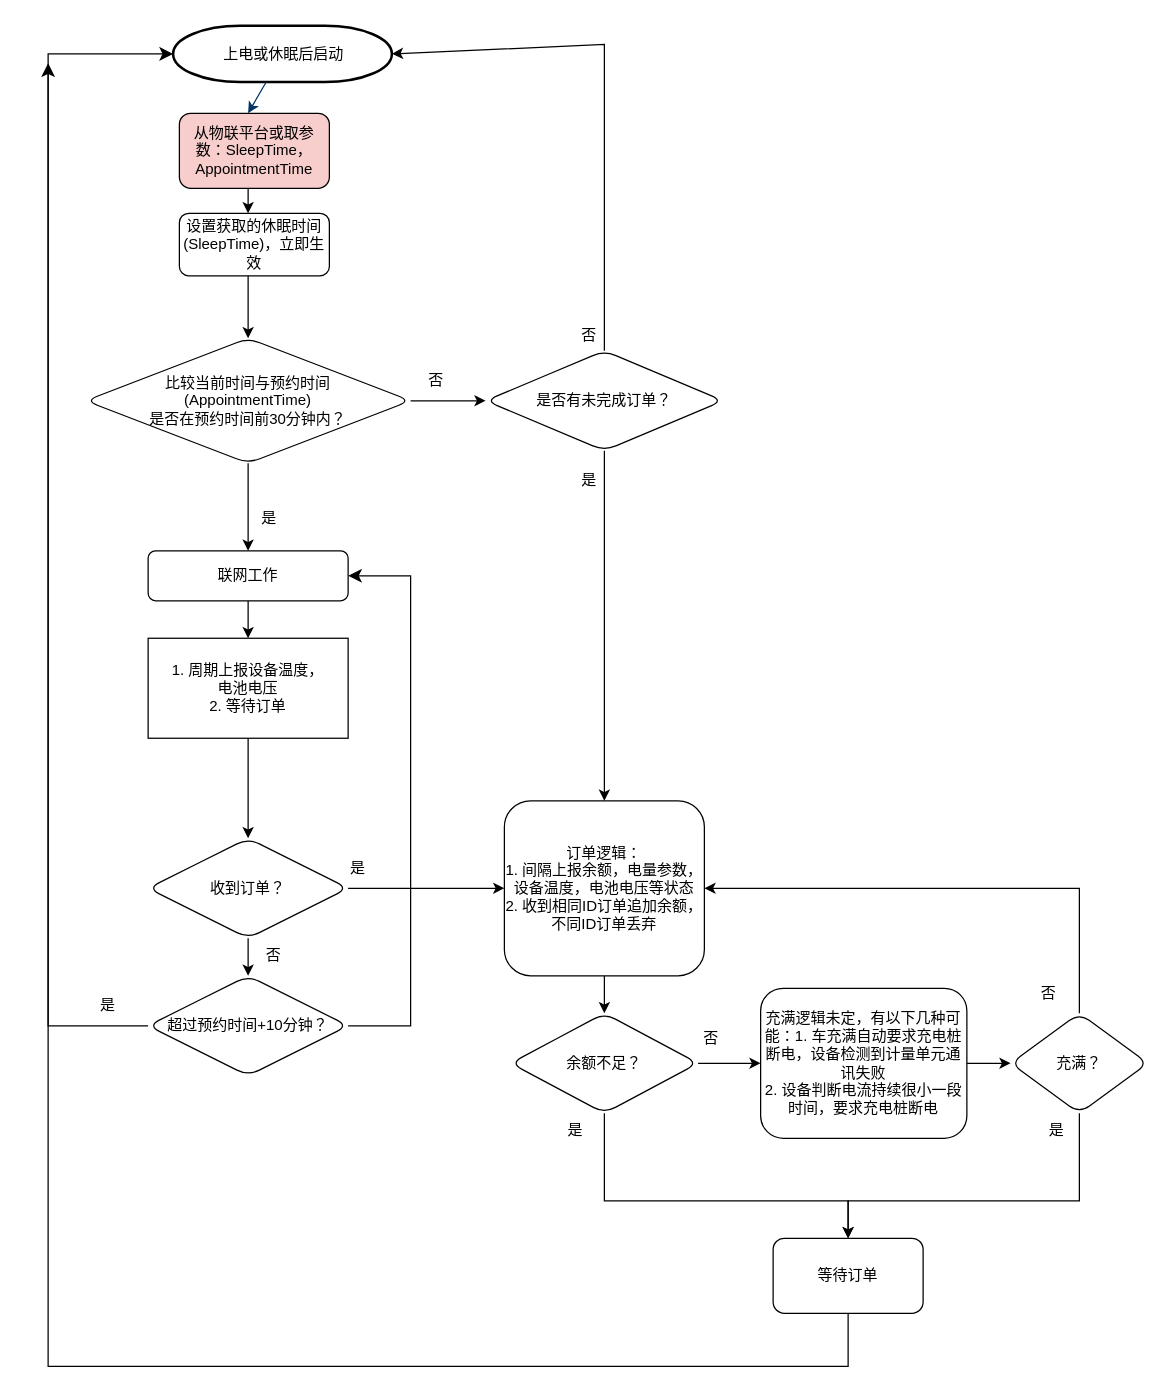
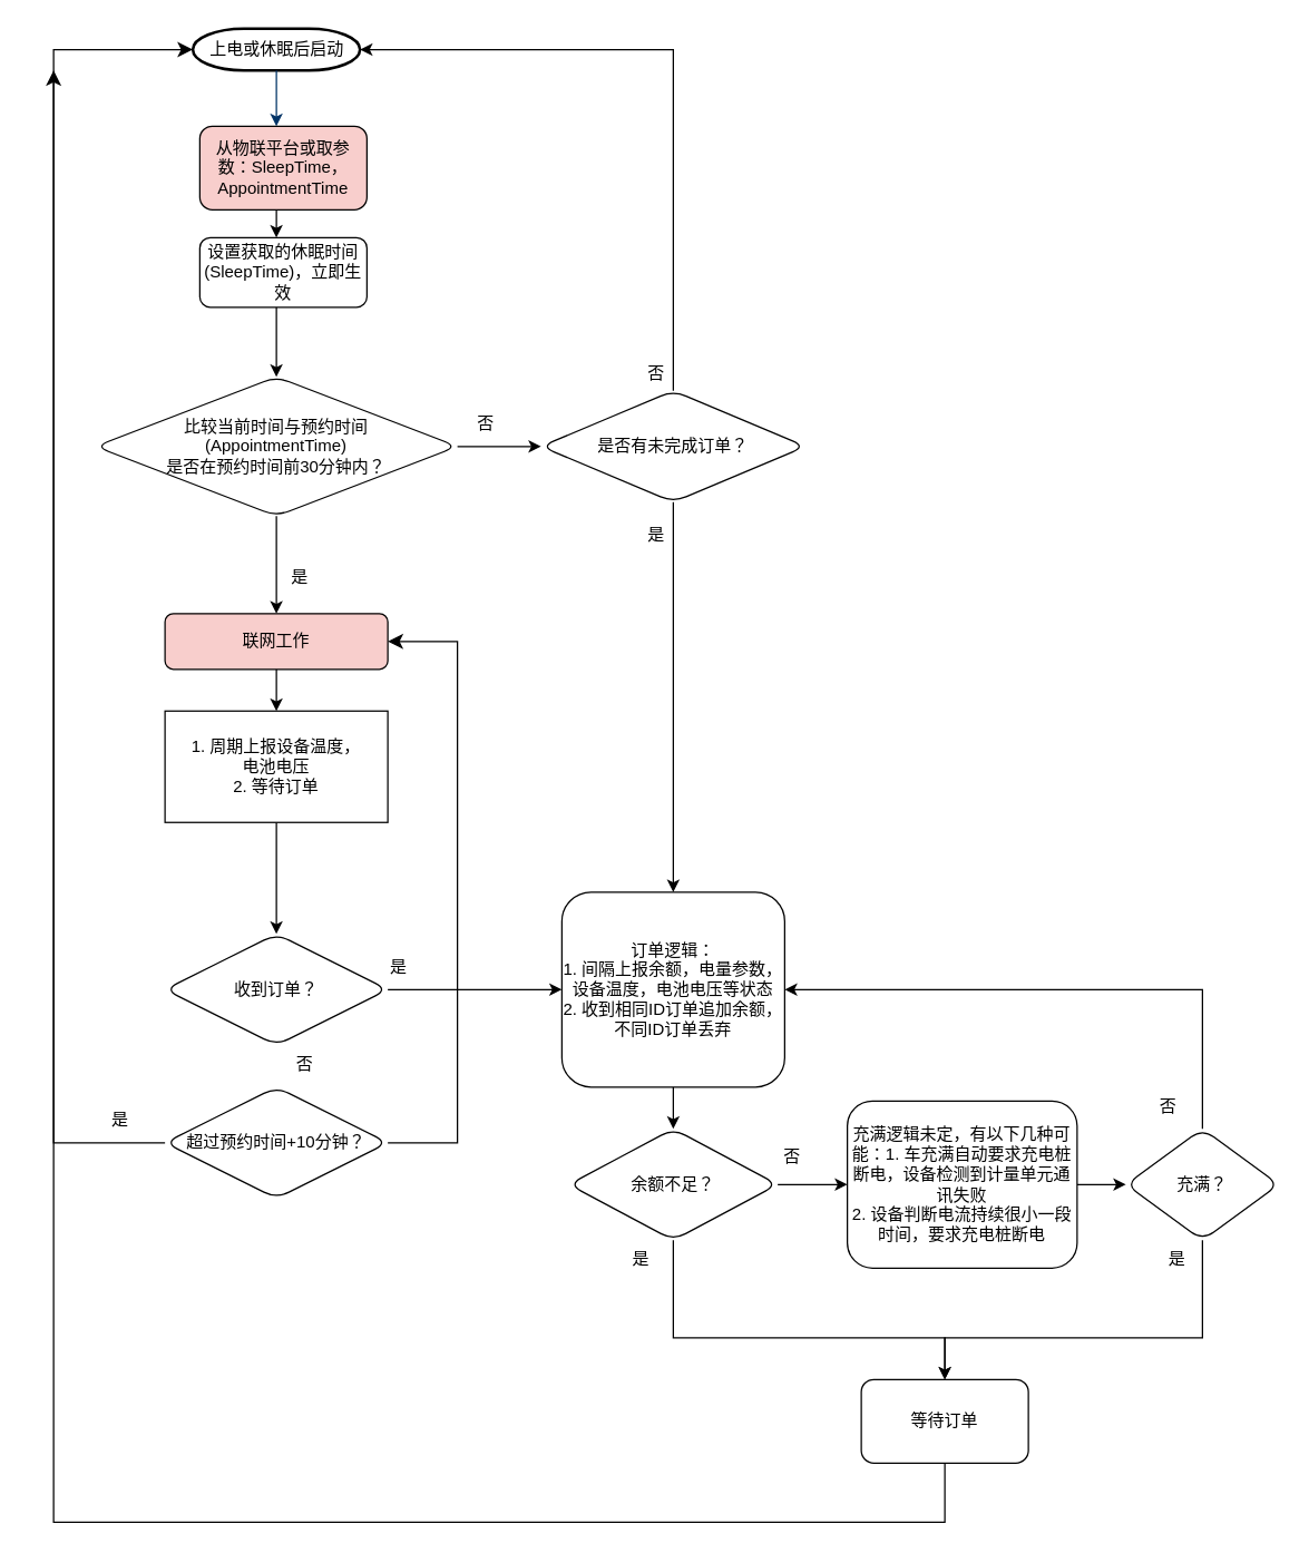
- <mxCell id="2" value="上电或休眠后启动" style="shape=mxgraph.flowchart.terminator;strokeWidth=2;gradientColor=none;gradientDirection=north;fontStyle=0;html=1;" parent="1" vertex="1"><mxGeometry x="138" y="20" width="175" height="45" as="geometry" /></mxCell>
+ <mxCell id="2" value="上电或休眠后启动" style="shape=mxgraph.flowchart.terminator;strokeWidth=2;gradientColor=none;gradientDirection=north;fontStyle=0;html=1;" parent="1" vertex="1"><mxGeometry x="138" y="20" width="120" height="30" as="geometry" /></mxCell>
- <mxCell id="11" value="联网工作" style="rounded=1;whiteSpace=wrap;html=1;" vertex="1" parent="1"><mxGeometry x="118" y="440" width="160" height="40" as="geometry" /></mxCell>
+ <mxCell id="11" value="联网工作" style="rounded=1;whiteSpace=wrap;html=1;fillColor=#f8cecc;" vertex="1" parent="1"><mxGeometry x="118" y="440" width="160" height="40" as="geometry" /></mxCell>
- <mxCell id="20" value="" style="edgeStyle=orthogonalEdgeStyle;rounded=0;orthogonalLoop=1;jettySize=auto;html=1;" edge="1" parent="1" source="21" target="31"><mxGeometry relative="1" as="geometry" /></mxCell>
